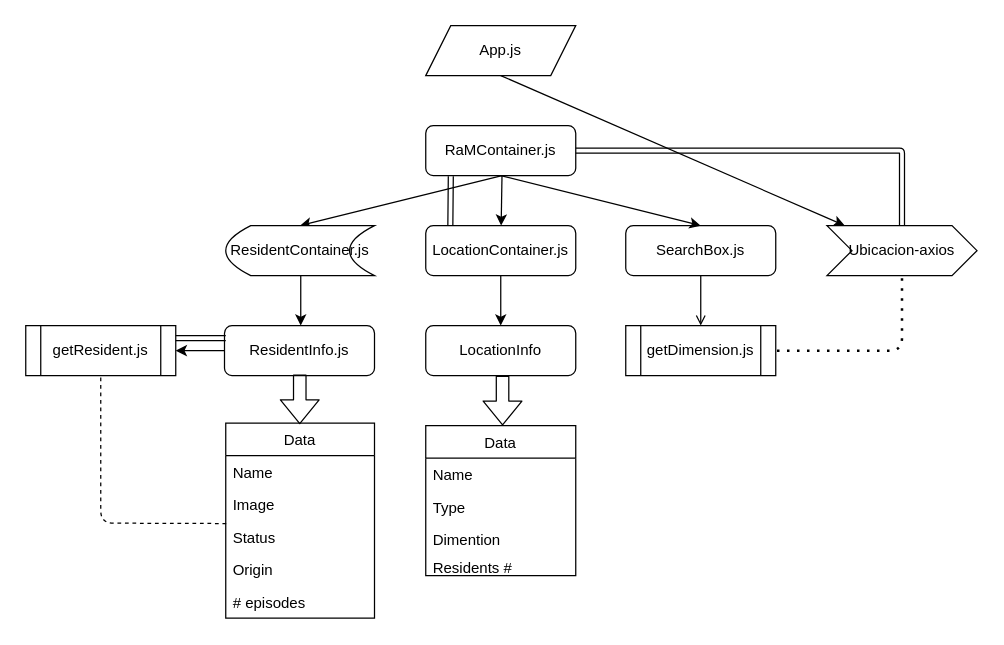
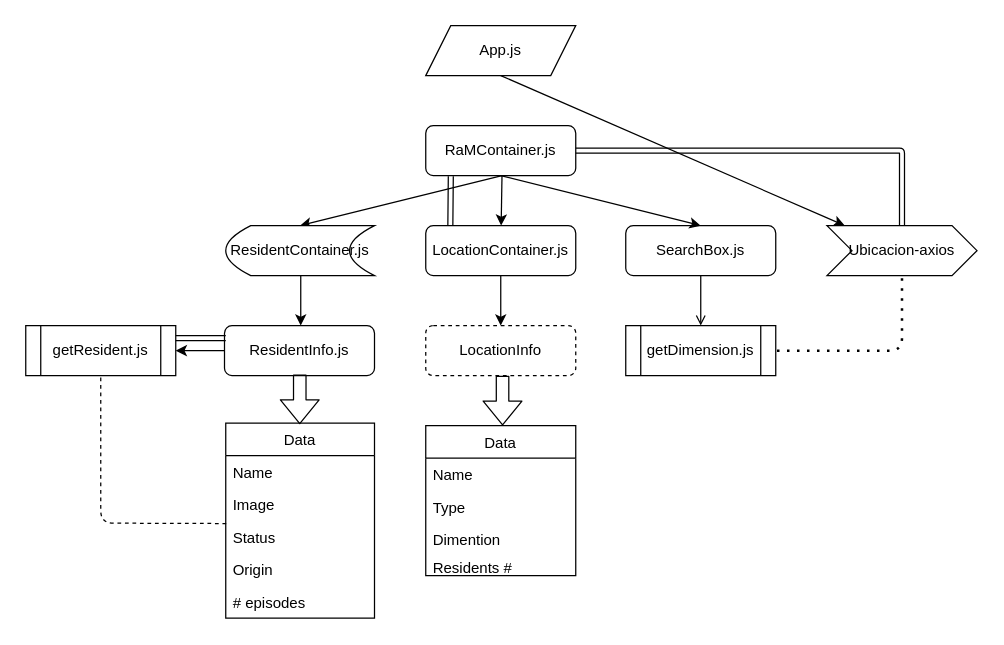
- <mxCell id="5" value="LocationInfo" style="rounded=1;whiteSpace=wrap;html=1;" parent="1" vertex="1"><mxGeometry x="340" y="260" width="120" height="40" as="geometry" /></mxCell>
+ <mxCell id="5" value="LocationInfo" style="rounded=1;whiteSpace=wrap;html=1;dashed=1;" parent="1" vertex="1"><mxGeometry x="340" y="260" width="120" height="40" as="geometry" /></mxCell>
